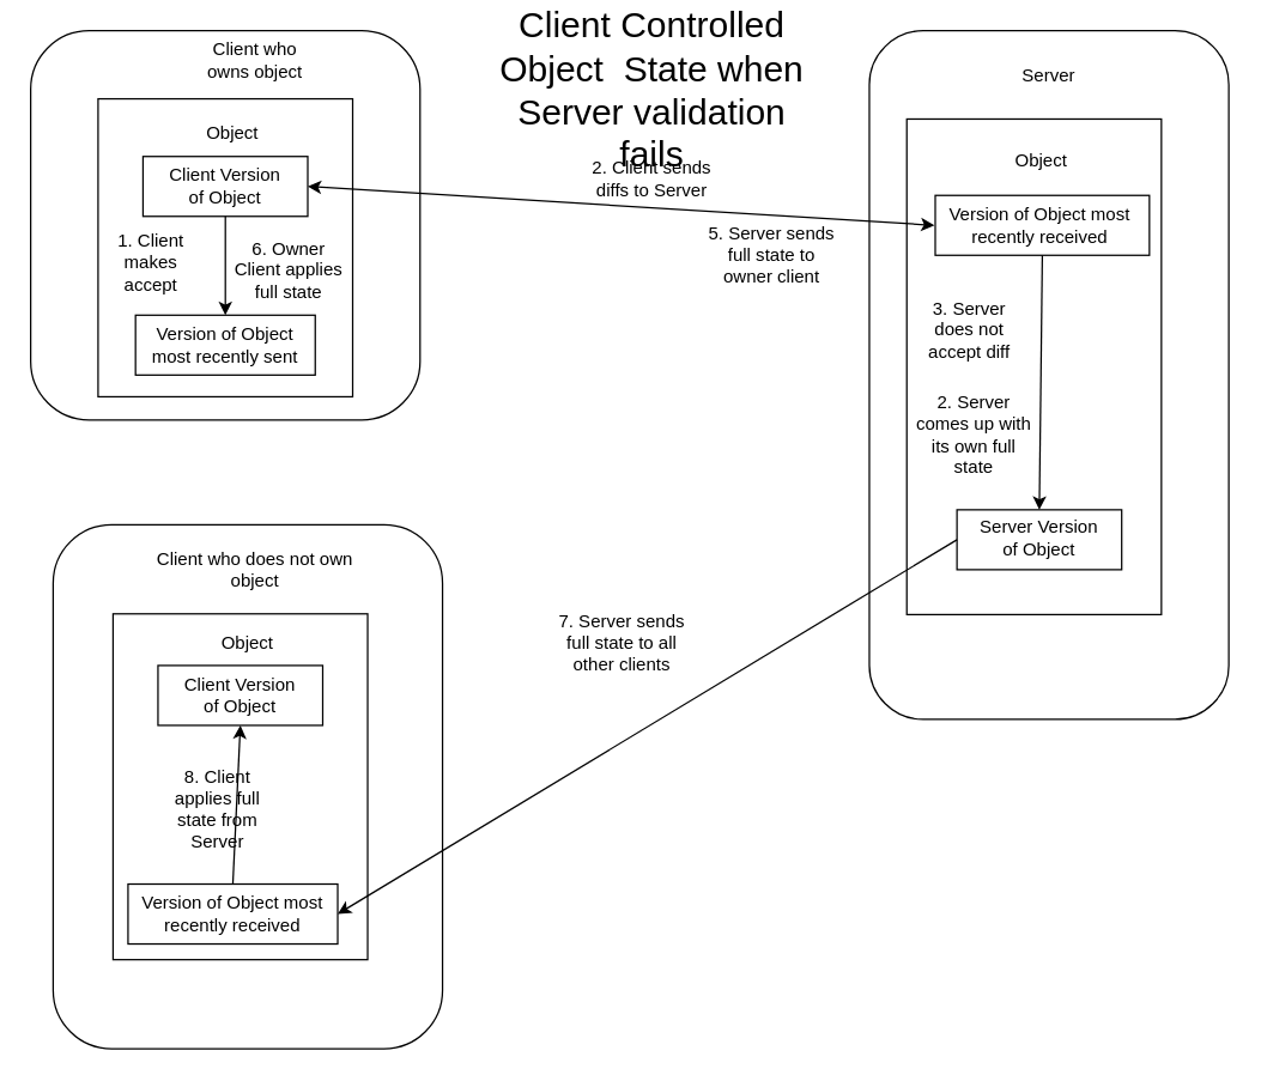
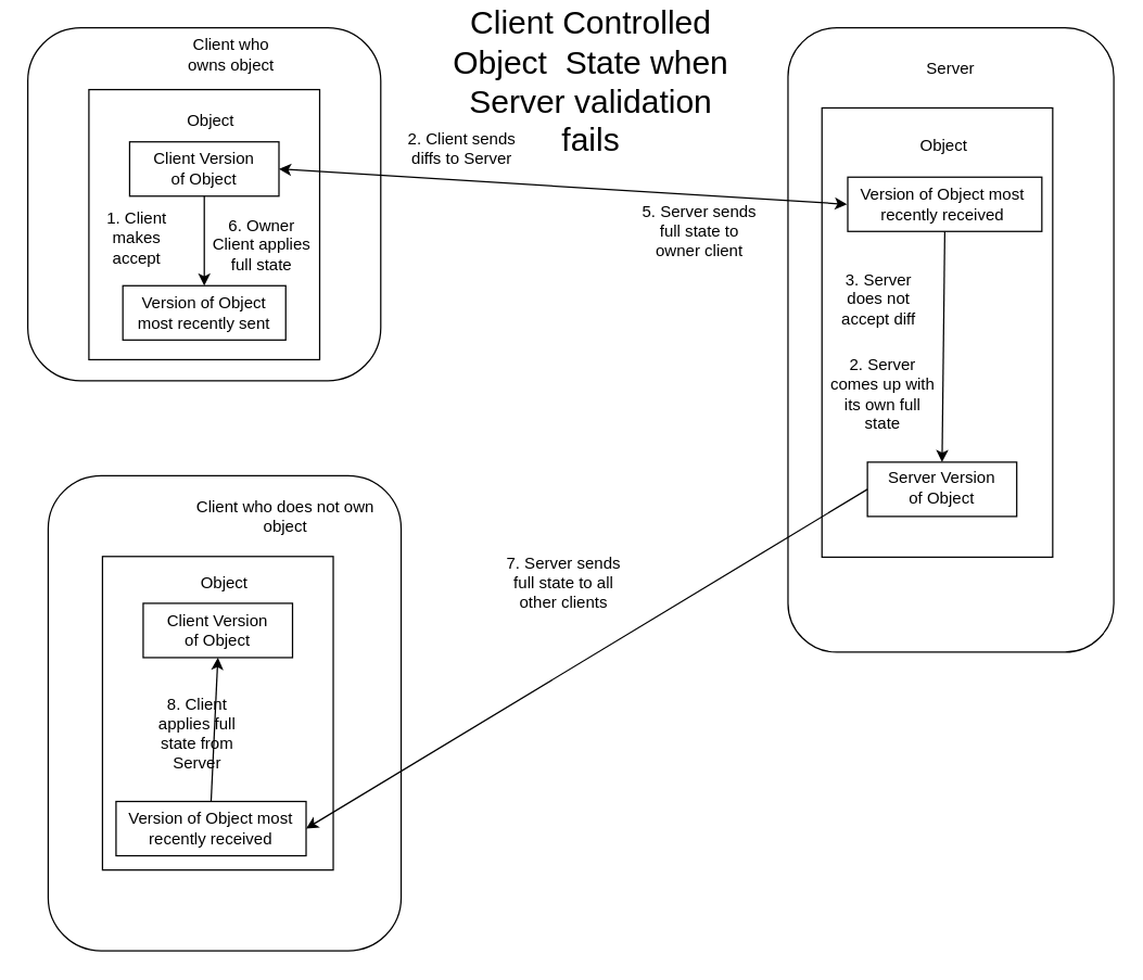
- <mxCell id="33" value="2. Client sends diffs to Server" style="text;html=1;strokeColor=none;fillColor=none;align=center;verticalAlign=middle;whiteSpace=wrap;rounded=0;" parent="1" vertex="1"><mxGeometry x="385" y="109" width="100" height="20" as="geometry" /></mxCell>
+ <mxCell id="33" value="2. Client sends diffs to Server" style="text;html=1;strokeColor=none;fillColor=none;align=center;verticalAlign=middle;whiteSpace=wrap;rounded=0;" parent="1" vertex="1"><mxGeometry x="290" y="99" width="100" height="20" as="geometry" /></mxCell>
- <mxCell id="14" value="Client who does not own object" style="text;html=1;strokeColor=none;fillColor=none;align=center;verticalAlign=middle;whiteSpace=wrap;rounded=0;" parent="1" vertex="1"><mxGeometry x="100" y="370" width="140" height="20" as="geometry" /></mxCell>
+ <mxCell id="14" value="Client who does not own object" style="text;html=1;strokeColor=none;fillColor=none;align=center;verticalAlign=middle;whiteSpace=wrap;rounded=0;" parent="1" vertex="1"><mxGeometry x="140" y="370" width="140" height="20" as="geometry" /></mxCell>
